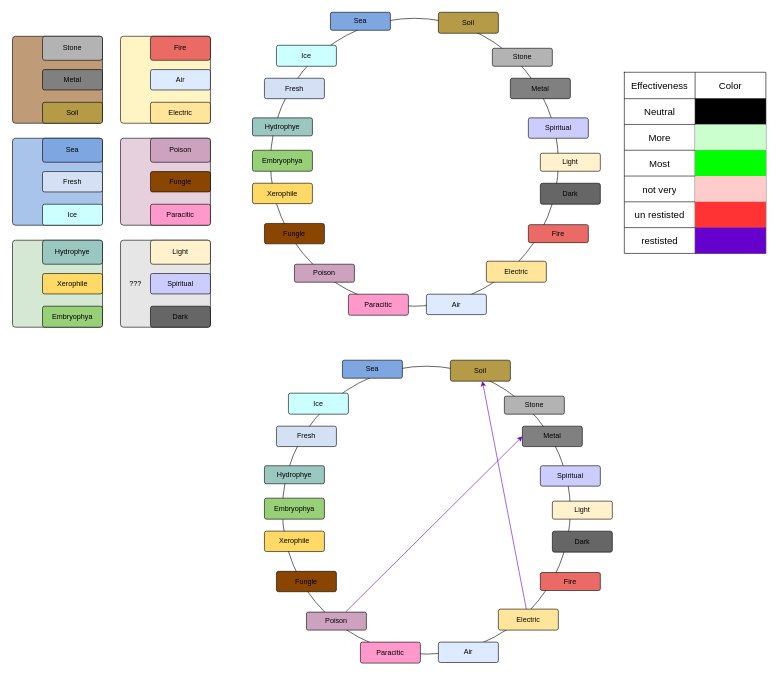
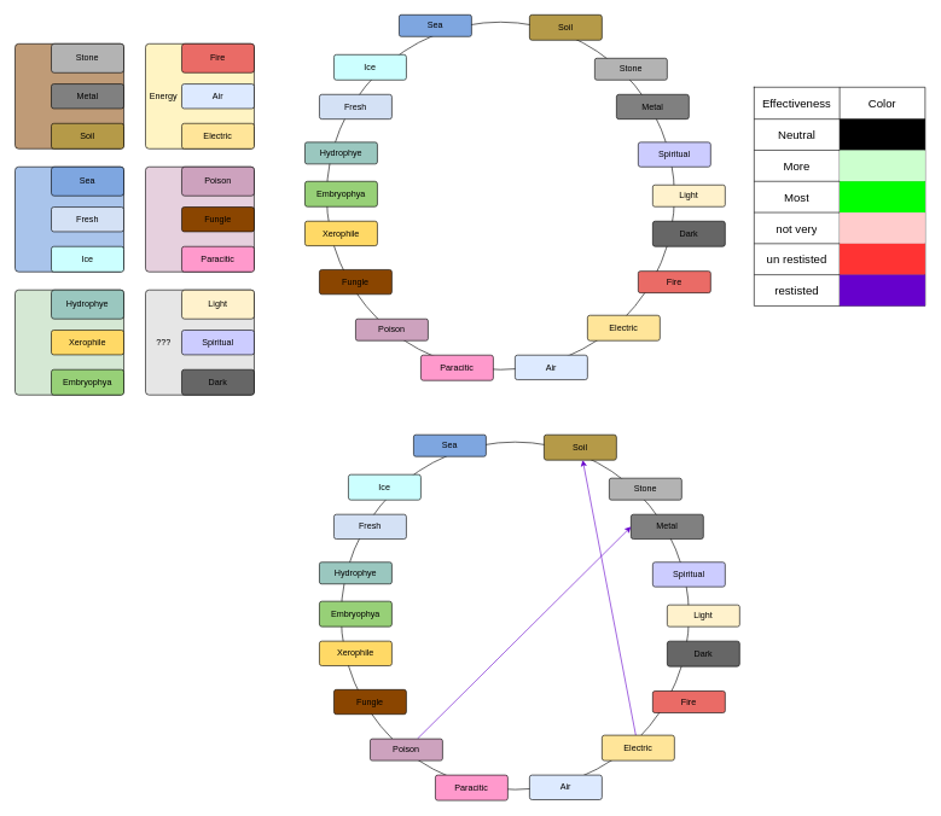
+ <mxCell id="8" value="Energy" style="html=1;shape=mxgraph.er.anchor;whiteSpace=wrap;" parent="7" vertex="1"><mxGeometry width="50" height="145" as="geometry" /></mxCell>
